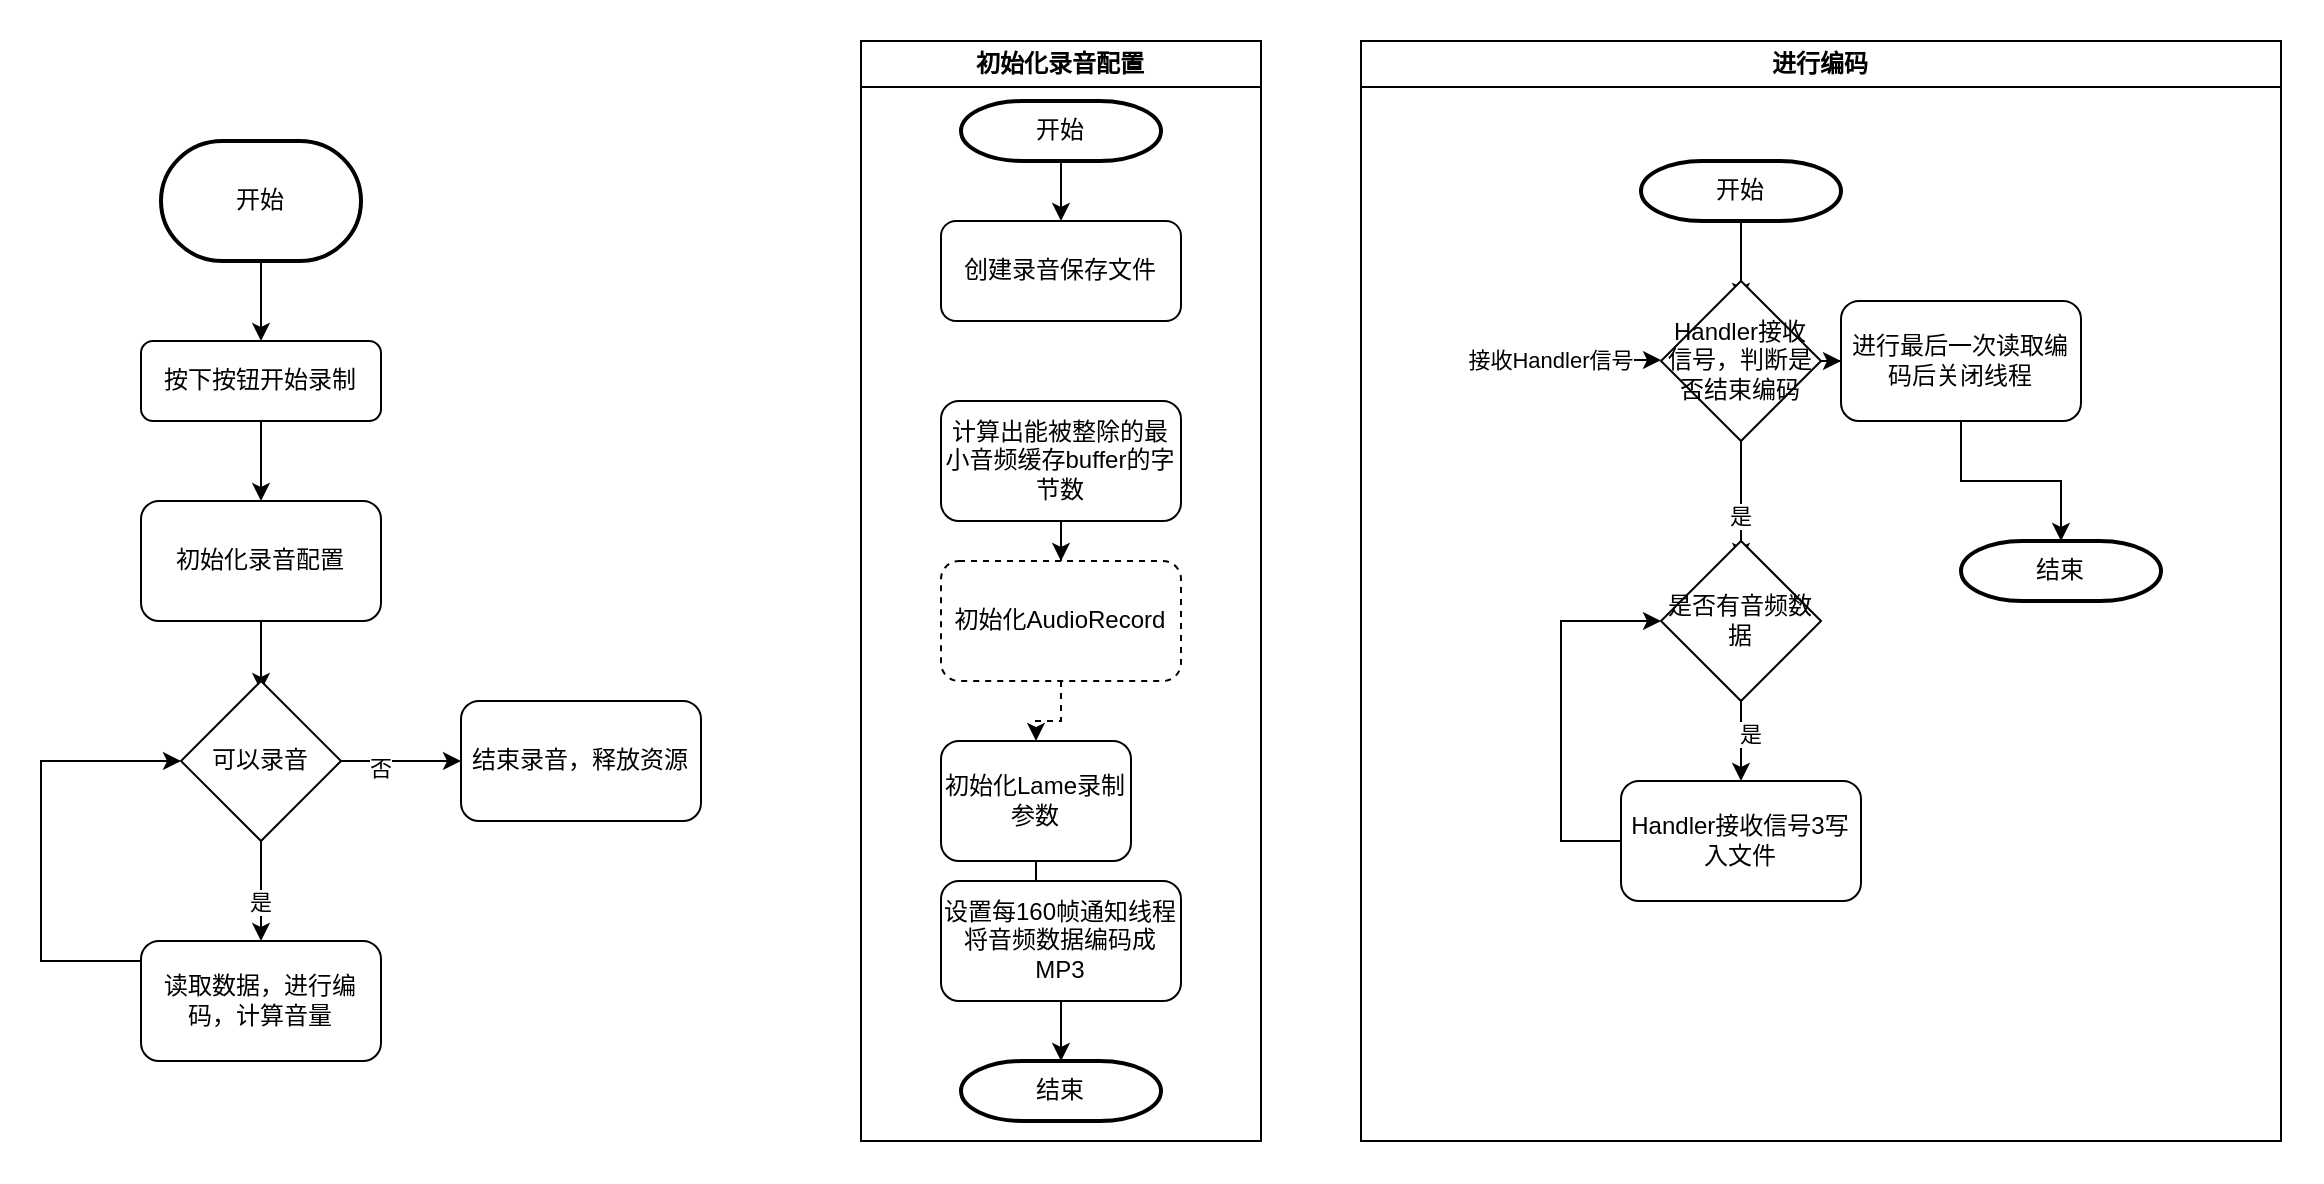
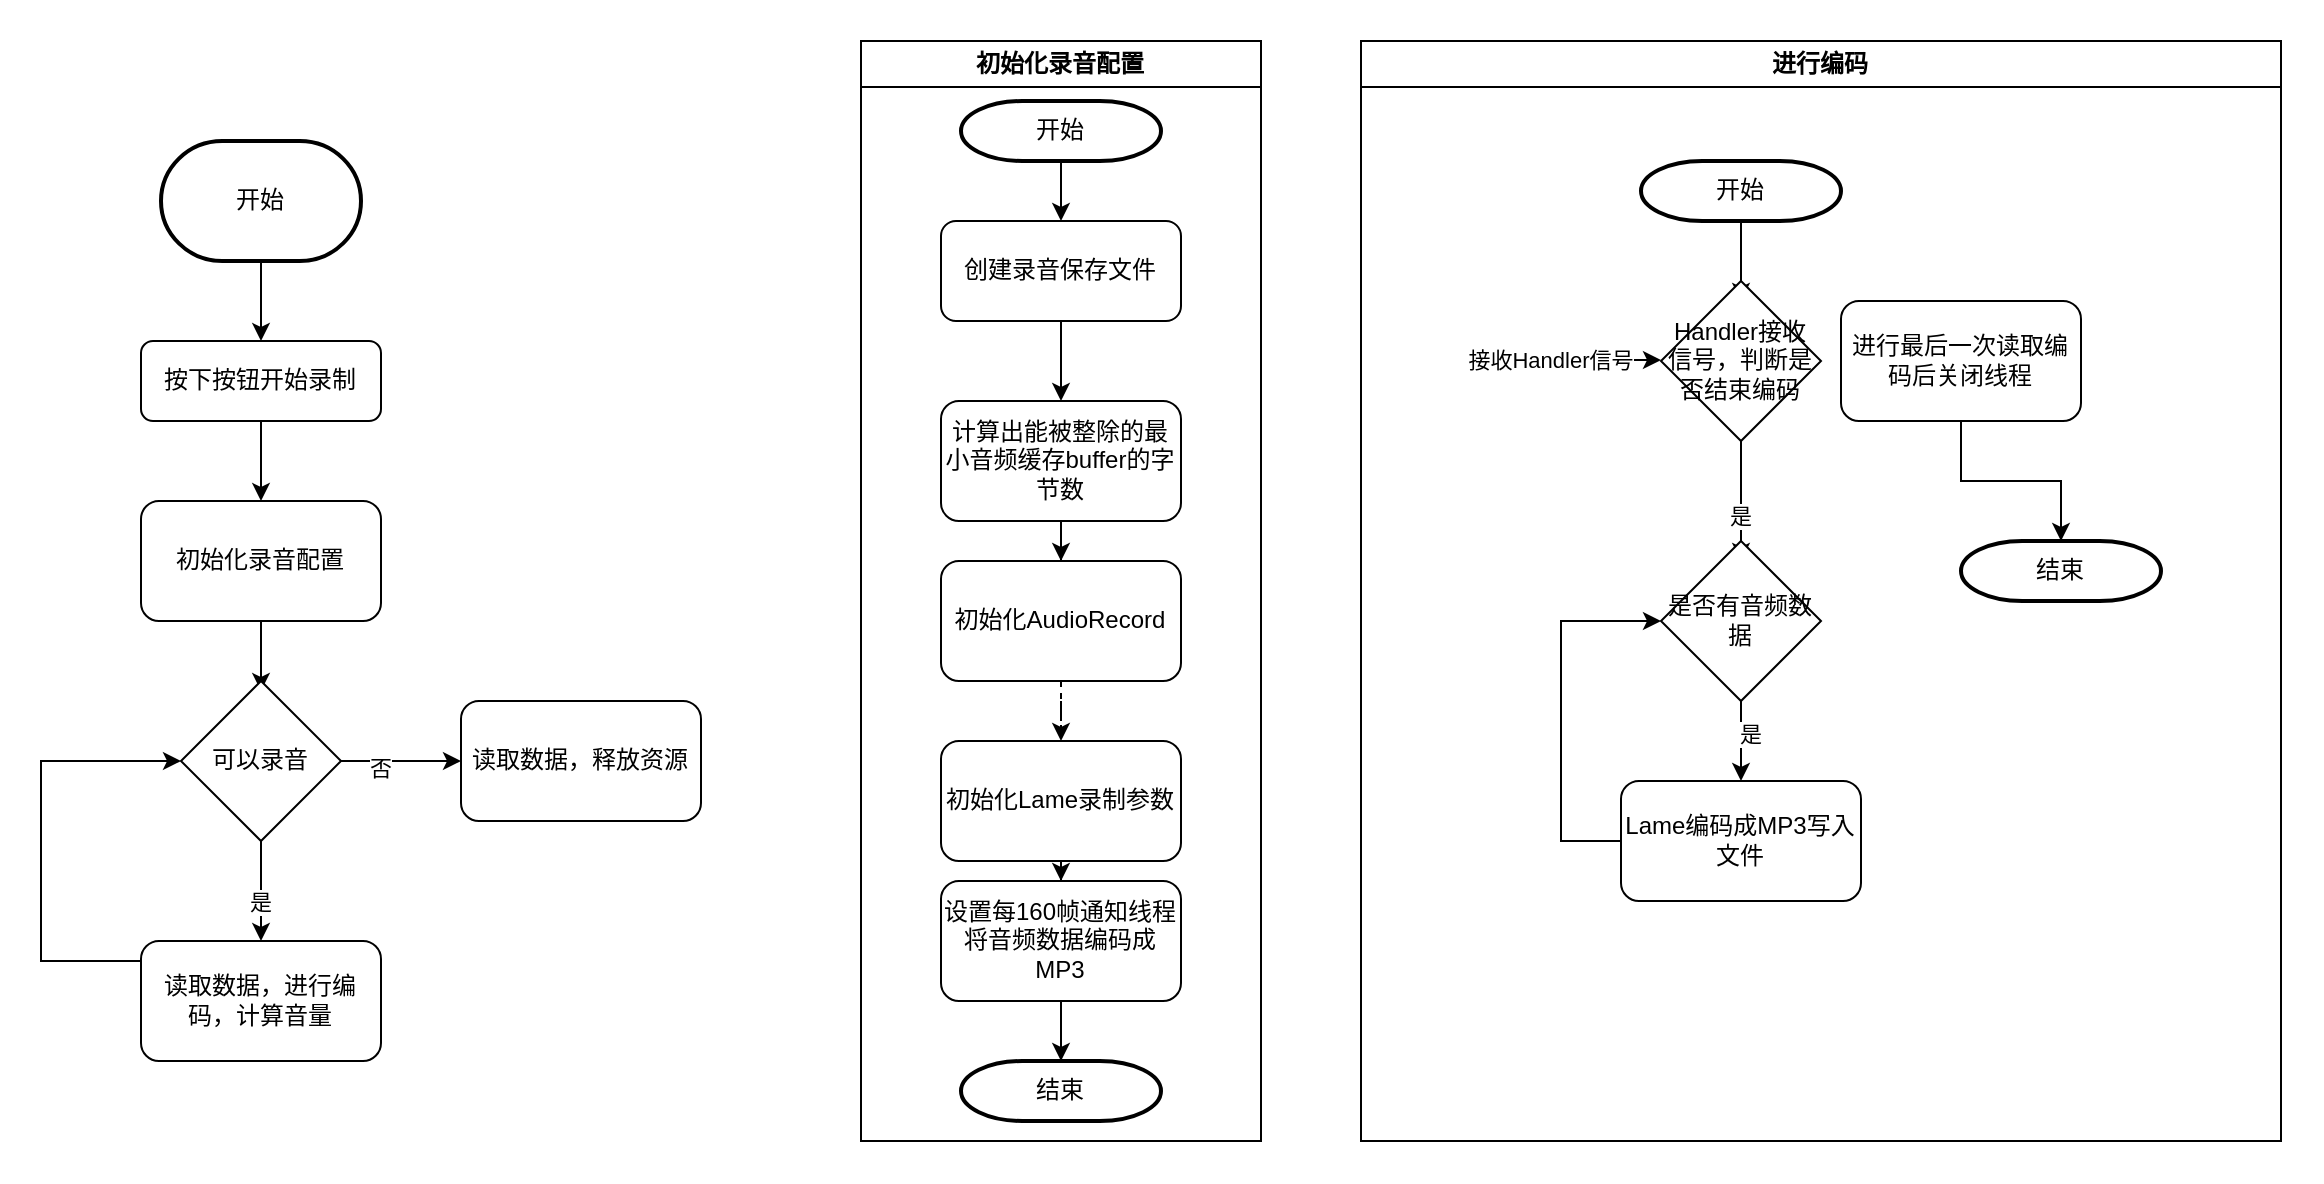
+ <mxCell id="11" value="" style="edgeStyle=orthogonalEdgeStyle;rounded=0;orthogonalLoop=1;jettySize=auto;html=1;" edge="1" parent="8" source="9" target="10"><mxGeometry relative="1" as="geometry" /></mxCell>
- <mxCell id="35" value="" style="edgeStyle=orthogonalEdgeStyle;rounded=0;orthogonalLoop=1;jettySize=auto;html=1;" edge="1" parent="30" source="37" target="44"><mxGeometry relative="1" as="geometry" /></mxCell>
- <mxCell id="36" value="否" style="edgeLabel;html=1;align=center;verticalAlign=middle;resizable=0;points=[];" vertex="1" connectable="0" parent="35"><mxGeometry x="-0.267" y="1" relative="1" as="geometry"><mxPoint as="offset" /></mxGeometry></mxCell>
- <mxCell id="12" value="初始化AudioRecord" style="whiteSpace=wrap;html=1;rounded=1;dashed=1;" vertex="1" parent="8"><mxGeometry x="40" y="260" width="120" height="60" as="geometry" /></mxCell>
+ <mxCell id="12" value="初始化AudioRecord" style="whiteSpace=wrap;html=1;rounded=1;" vertex="1" parent="8"><mxGeometry x="40" y="260" width="120" height="60" as="geometry" /></mxCell>
- <mxCell id="29" value="结束录音，释放资源" style="rounded=1;whiteSpace=wrap;html=1;" vertex="1" parent="1"><mxGeometry x="230" y="350" width="120" height="60" as="geometry" /></mxCell>
+ <mxCell id="29" value="读取数据，释放资源" style="rounded=1;whiteSpace=wrap;html=1;" vertex="1" parent="1"><mxGeometry x="230" y="350" width="120" height="60" as="geometry" /></mxCell>
- <mxCell id="15" value="初始化Lame录制参数" style="whiteSpace=wrap;html=1;rounded=1;" vertex="1" parent="8"><mxGeometry x="40" y="350" width="95" height="60" as="geometry" /></mxCell>
+ <mxCell id="15" value="初始化Lame录制参数" style="whiteSpace=wrap;html=1;rounded=1;" vertex="1" parent="8"><mxGeometry x="40" y="350" width="120" height="60" as="geometry" /></mxCell>
- <mxCell id="42" value="Handler接收信号3写入文件" style="rounded=1;whiteSpace=wrap;html=1;" vertex="1" parent="30"><mxGeometry x="130" y="370" width="120" height="60" as="geometry" /></mxCell>
+ <mxCell id="42" value="Lame编码成MP3写入文件" style="rounded=1;whiteSpace=wrap;html=1;" vertex="1" parent="30"><mxGeometry x="130" y="370" width="120" height="60" as="geometry" /></mxCell>
